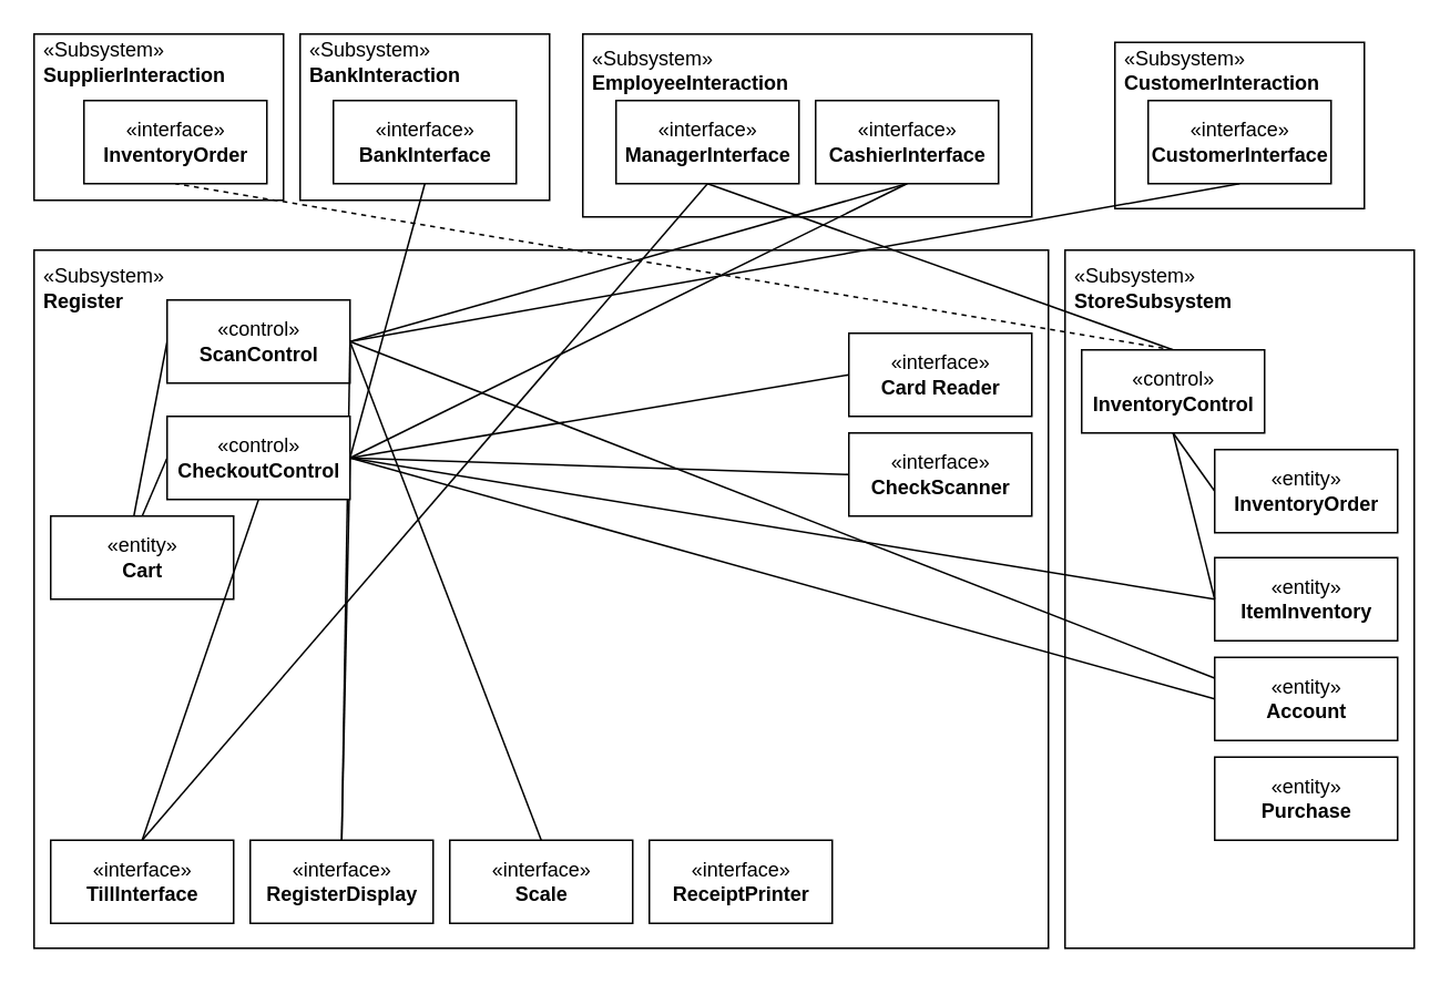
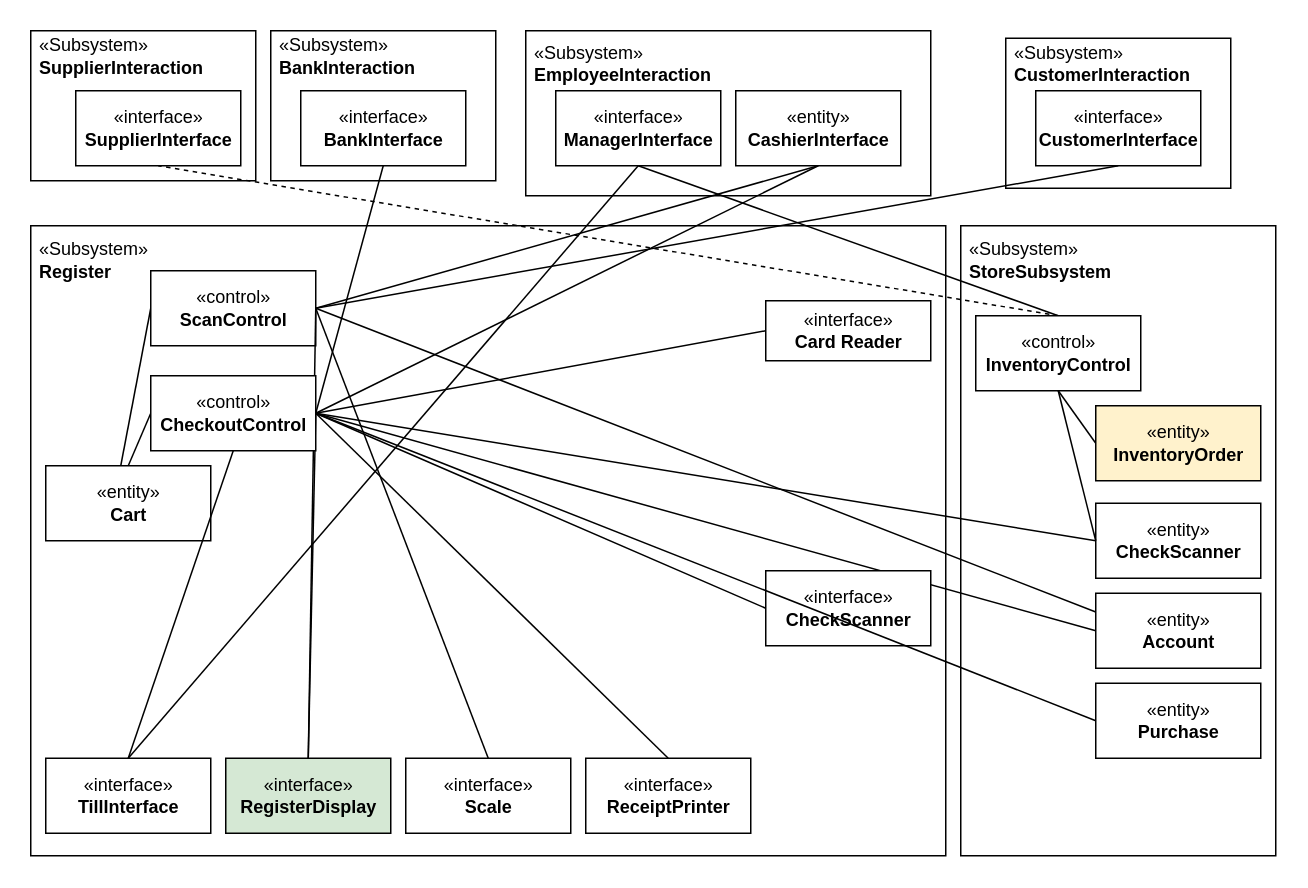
- <mxCell id="48" value="«interface»&lt;br&gt;&lt;b&gt;InventoryOrder&lt;/b&gt;" style="html=1;" vertex="1" parent="1"><mxGeometry x="50" y="60" width="110" height="50" as="geometry" /></mxCell>
+ <mxCell id="48" value="«interface»&lt;br&gt;&lt;b&gt;SupplierInterface&lt;/b&gt;" style="html=1;" vertex="1" parent="1"><mxGeometry x="50" y="60" width="110" height="50" as="geometry" /></mxCell>
- <mxCell id="16" value="«interface»&lt;br&gt;&lt;b&gt;CashierInterface&lt;/b&gt;" style="html=1;" vertex="1" parent="1"><mxGeometry x="490" y="60" width="110" height="50" as="geometry" /></mxCell>
+ <mxCell id="16" value="«entity»&lt;br&gt;&lt;b&gt;CashierInterface&lt;/b&gt;" style="html=1;" vertex="1" parent="1"><mxGeometry x="490" y="60" width="110" height="50" as="geometry" /></mxCell>
- <mxCell id="34" value="«interface»&lt;br&gt;&lt;b&gt;Card Reader&lt;/b&gt;" style="html=1;" vertex="1" parent="1"><mxGeometry x="510" y="200" width="110" height="50" as="geometry" /></mxCell>
+ <mxCell id="34" value="«interface»&lt;br&gt;&lt;b&gt;Card Reader&lt;/b&gt;" style="html=1;" vertex="1" parent="1"><mxGeometry x="510" y="200" width="110" height="40" as="geometry" /></mxCell>
- <mxCell id="32" value="«interface»&lt;br&gt;&lt;b&gt;CheckScanner&lt;/b&gt;" style="html=1;" vertex="1" parent="1"><mxGeometry x="510" y="260" width="110" height="50" as="geometry" /></mxCell>
+ <mxCell id="32" value="«interface»&lt;br&gt;&lt;b&gt;CheckScanner&lt;/b&gt;" style="html=1;" vertex="1" parent="1"><mxGeometry x="510" y="380" width="110" height="50" as="geometry" /></mxCell>
- <mxCell id="47" value="«entity»&lt;br&gt;&lt;b&gt;InventoryOrder&lt;/b&gt;" style="html=1;" vertex="1" parent="1"><mxGeometry x="730" y="270" width="110" height="50" as="geometry" /></mxCell>
+ <mxCell id="47" value="«entity»&lt;br&gt;&lt;b&gt;InventoryOrder&lt;/b&gt;" style="html=1;fillColor=#fff2cc;" vertex="1" parent="1"><mxGeometry x="730" y="270" width="110" height="50" as="geometry" /></mxCell>
- <mxCell id="21" value="«entity»&lt;br&gt;&lt;b&gt;ItemInventory&lt;br&gt;&lt;/b&gt;" style="html=1;" vertex="1" parent="1"><mxGeometry x="730" y="335" width="110" height="50" as="geometry" /></mxCell>
+ <mxCell id="21" value="«entity»&lt;br&gt;&lt;b&gt;CheckScanner&lt;br&gt;&lt;/b&gt;" style="html=1;" vertex="1" parent="1"><mxGeometry x="730" y="335" width="110" height="50" as="geometry" /></mxCell>
+ <mxCell id="37" style="edgeStyle=none;rounded=0;orthogonalLoop=1;jettySize=auto;html=1;exitX=0;exitY=0.5;exitDx=0;exitDy=0;entryX=1;entryY=0.5;entryDx=0;entryDy=0;endArrow=none;endFill=0;" edge="1" parent="1" source="38" target="42"><mxGeometry relative="1" as="geometry" /></mxCell>
+ <mxCell id="29" style="edgeStyle=none;rounded=0;orthogonalLoop=1;jettySize=auto;html=1;exitX=0.5;exitY=0;exitDx=0;exitDy=0;entryX=1;entryY=0.5;entryDx=0;entryDy=0;endArrow=none;endFill=0;" edge="1" parent="1" source="30" target="42"><mxGeometry relative="1" as="geometry" /></mxCell>
- <mxCell id="25" value="«interface»&lt;br&gt;&lt;b&gt;RegisterDisplay&lt;/b&gt;" style="html=1;" vertex="1" parent="1"><mxGeometry x="150" y="505" width="110" height="50" as="geometry" /></mxCell>
+ <mxCell id="25" value="«interface»&lt;br&gt;&lt;b&gt;RegisterDisplay&lt;/b&gt;" style="html=1;fillColor=#d5e8d4;" vertex="1" parent="1"><mxGeometry x="150" y="505" width="110" height="50" as="geometry" /></mxCell>
